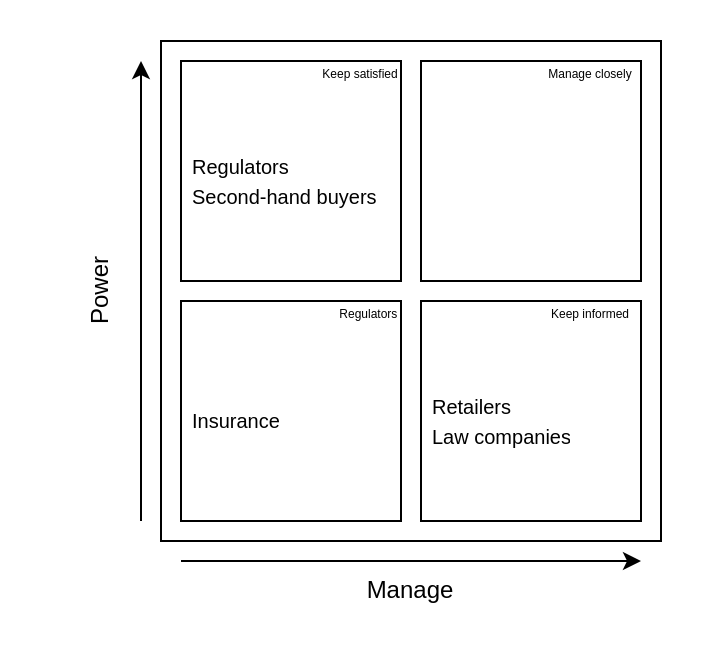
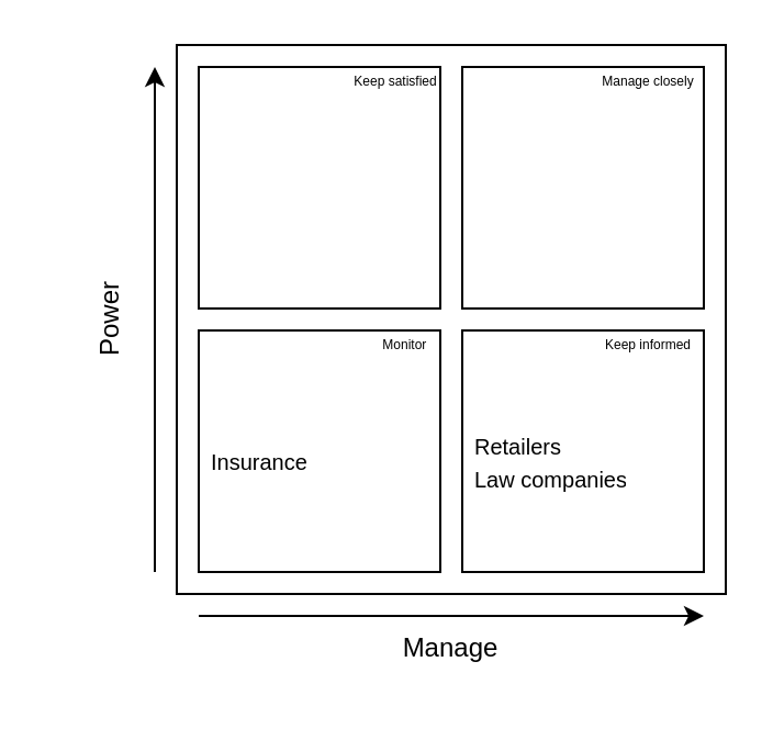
- <mxCell id="15" value="&lt;span style=&quot;font-size: 10px;&quot;&gt;Regulators&lt;br&gt;Second-hand buyers&lt;/span&gt;" style="text;strokeColor=none;fillColor=none;align=left;verticalAlign=middle;spacingLeft=4;spacingRight=4;overflow=hidden;points=[[0,0.5],[1,0.5]];portConstraint=eastwest;rotatable=0;whiteSpace=wrap;html=1;" vertex="1" parent="1"><mxGeometry x="90" y="40" width="110" height="100" as="geometry" /></mxCell>
- <mxCell id="13" value="&lt;span style=&quot;font-size: 6px;&quot;&gt;Regulators&amp;nbsp;&lt;/span&gt;" style="text;html=1;align=center;verticalAlign=middle;whiteSpace=wrap;rounded=0;" vertex="1" parent="1"><mxGeometry x="160" y="150" width="50" height="10" as="geometry" /></mxCell>
+ <mxCell id="13" value="&lt;span style=&quot;font-size: 6px;&quot;&gt;Monitor&amp;nbsp;&lt;/span&gt;" style="text;html=1;align=center;verticalAlign=middle;whiteSpace=wrap;rounded=0;" vertex="1" parent="1"><mxGeometry x="160" y="150" width="50" height="10" as="geometry" /></mxCell>
